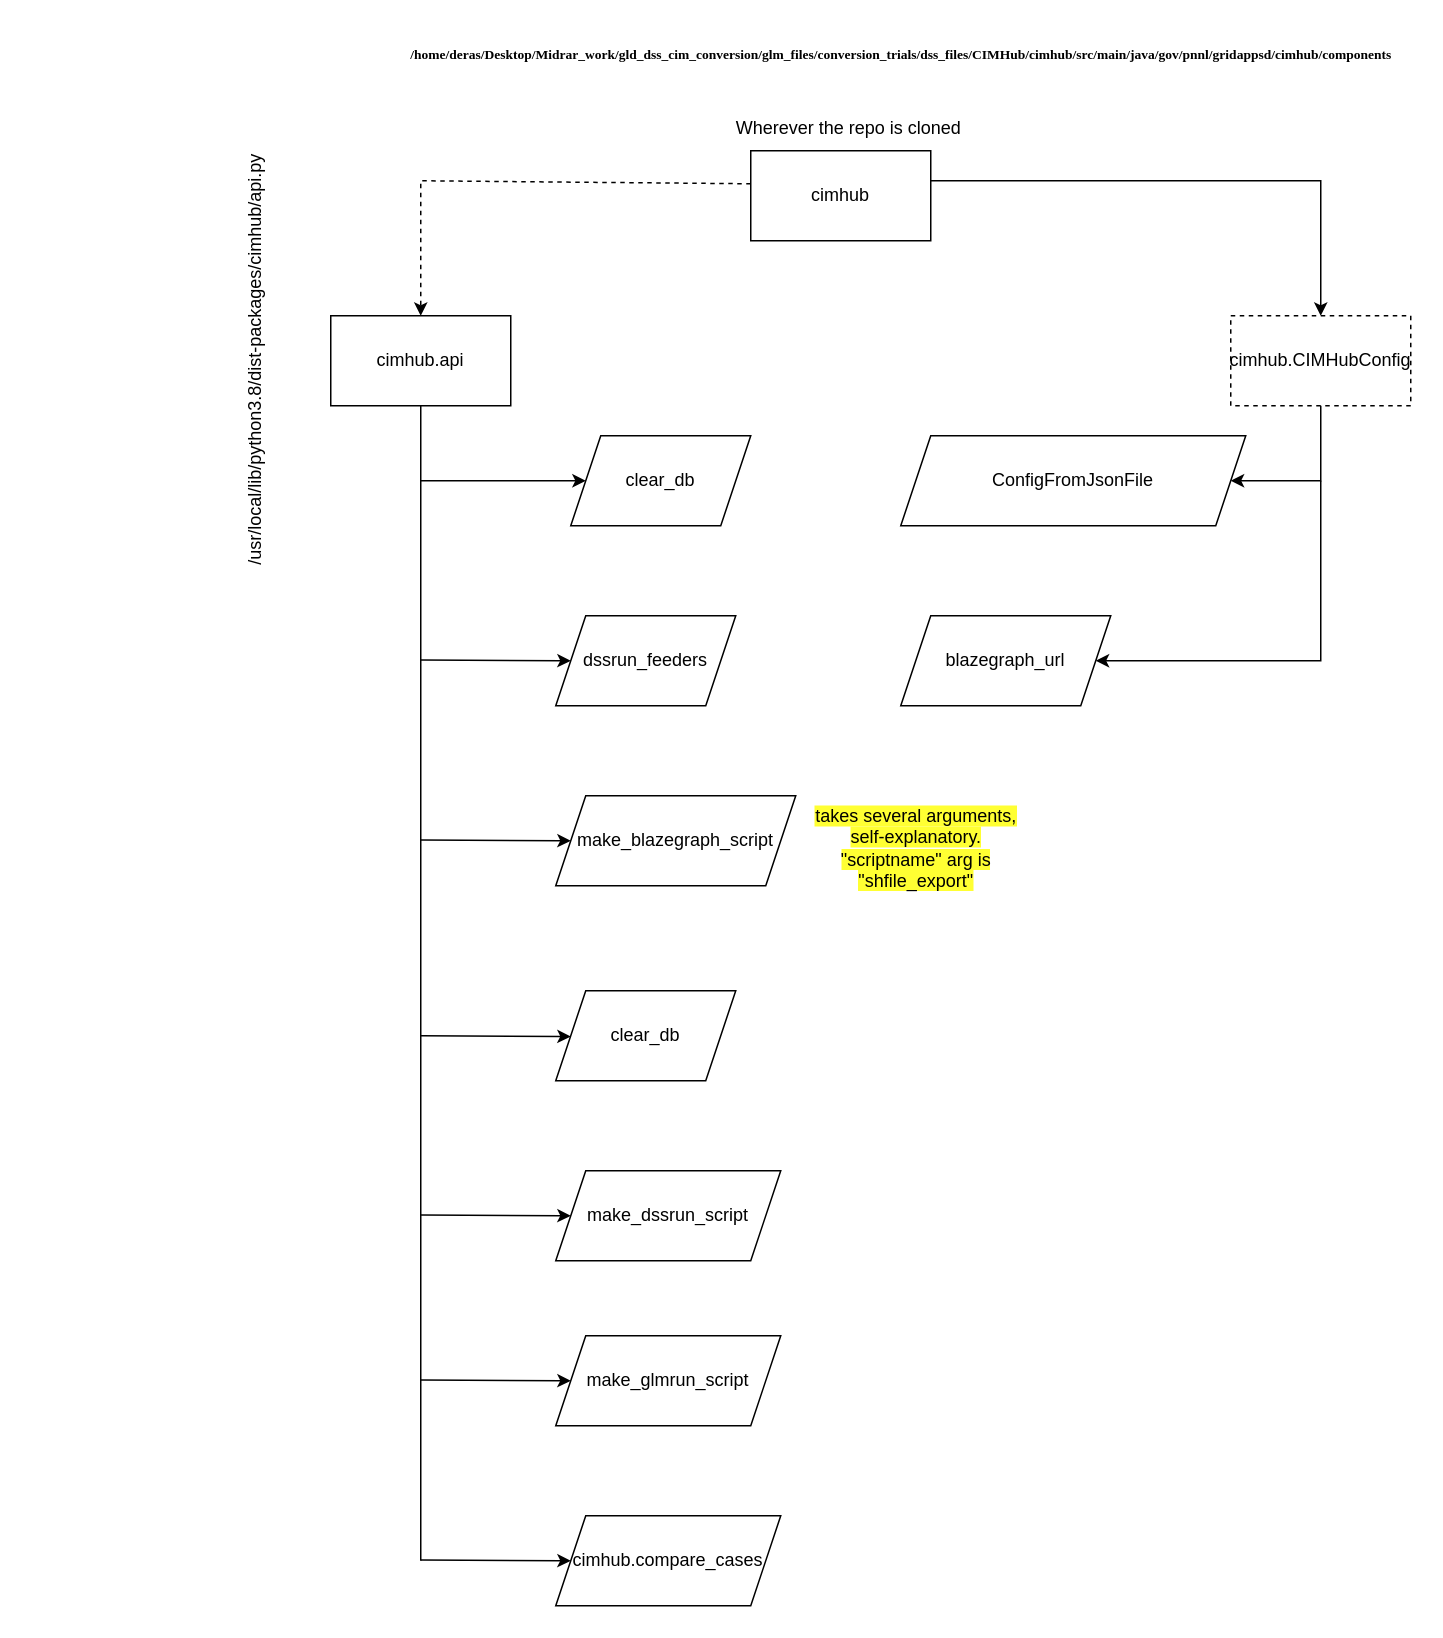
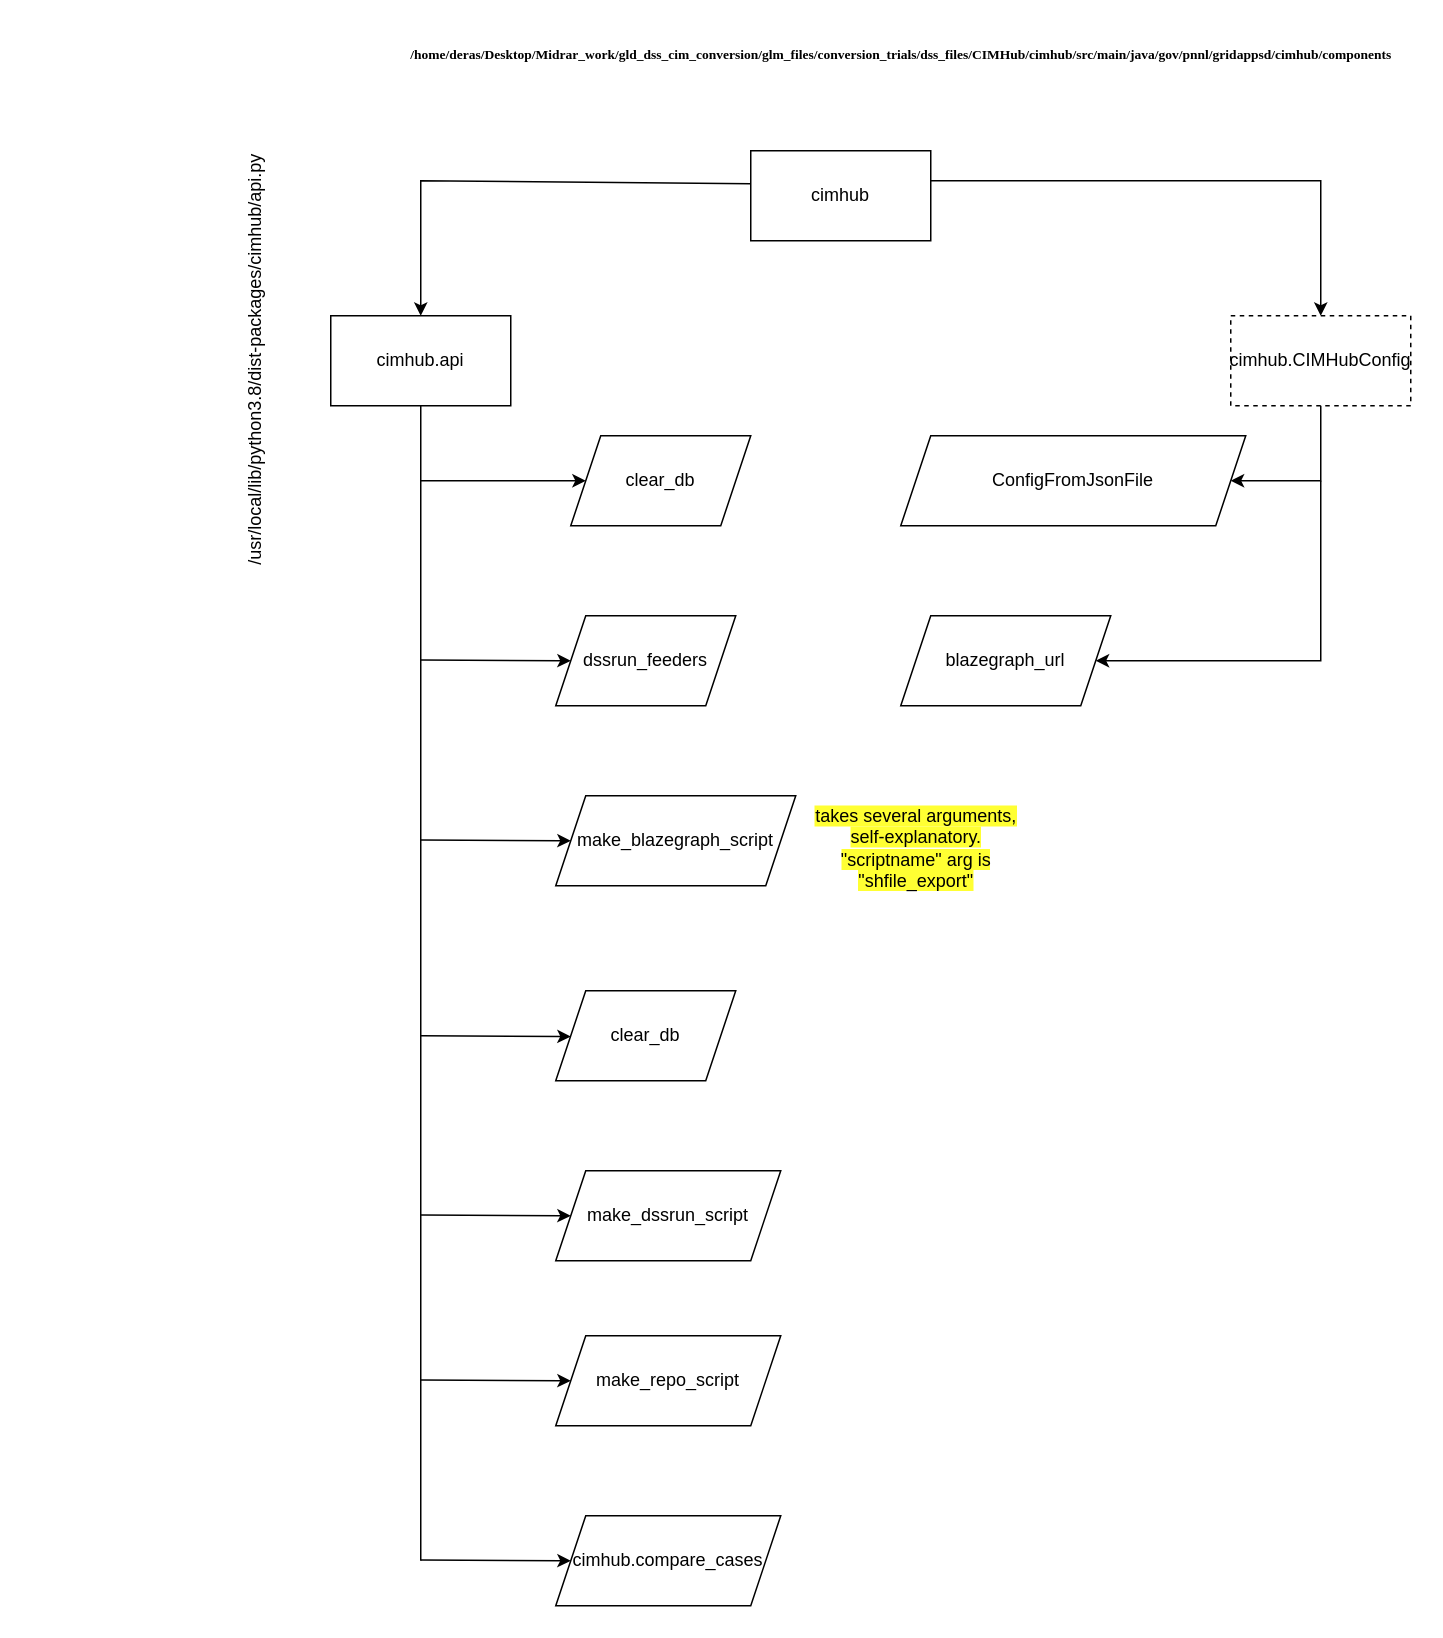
- <mxCell id="3" value="Wherever the repo is cloned" style="text;html=1;align=center;verticalAlign=middle;resizable=0;points=[];autosize=1;strokeColor=none;fillColor=none;" parent="1" vertex="1"><mxGeometry x="480" y="70" width="170" height="30" as="geometry" /></mxCell>
- <mxCell id="6" value="" style="endArrow=classic;html=1;rounded=0;exitX=0;exitY=0.367;exitDx=0;exitDy=0;entryX=0.5;entryY=0;entryDx=0;entryDy=0;exitPerimeter=0;dashed=1;" parent="1" source="2" target="4" edge="1"><mxGeometry width="50" height="50" relative="1" as="geometry"><mxPoint x="540" y="500" as="sourcePoint" /><mxPoint x="590" y="450" as="targetPoint" /><Array as="points"><mxPoint x="280" y="120" /></Array></mxGeometry></mxCell>
+ <mxCell id="6" value="" style="endArrow=classic;html=1;rounded=0;exitX=0;exitY=0.367;exitDx=0;exitDy=0;entryX=0.5;entryY=0;entryDx=0;entryDy=0;exitPerimeter=0;" parent="1" source="2" target="4" edge="1"><mxGeometry width="50" height="50" relative="1" as="geometry"><mxPoint x="540" y="500" as="sourcePoint" /><mxPoint x="590" y="450" as="targetPoint" /><Array as="points"><mxPoint x="280" y="120" /></Array></mxGeometry></mxCell>
- <mxCell id="20" value="make_glmrun_script" style="shape=parallelogram;perimeter=parallelogramPerimeter;whiteSpace=wrap;html=1;fixedSize=1;" parent="1" vertex="1"><mxGeometry x="370" y="890" width="150" height="60" as="geometry" /></mxCell>
+ <mxCell id="20" value="make_repo_script" style="shape=parallelogram;perimeter=parallelogramPerimeter;whiteSpace=wrap;html=1;fixedSize=1;" parent="1" vertex="1"><mxGeometry x="370" y="890" width="150" height="60" as="geometry" /></mxCell>
